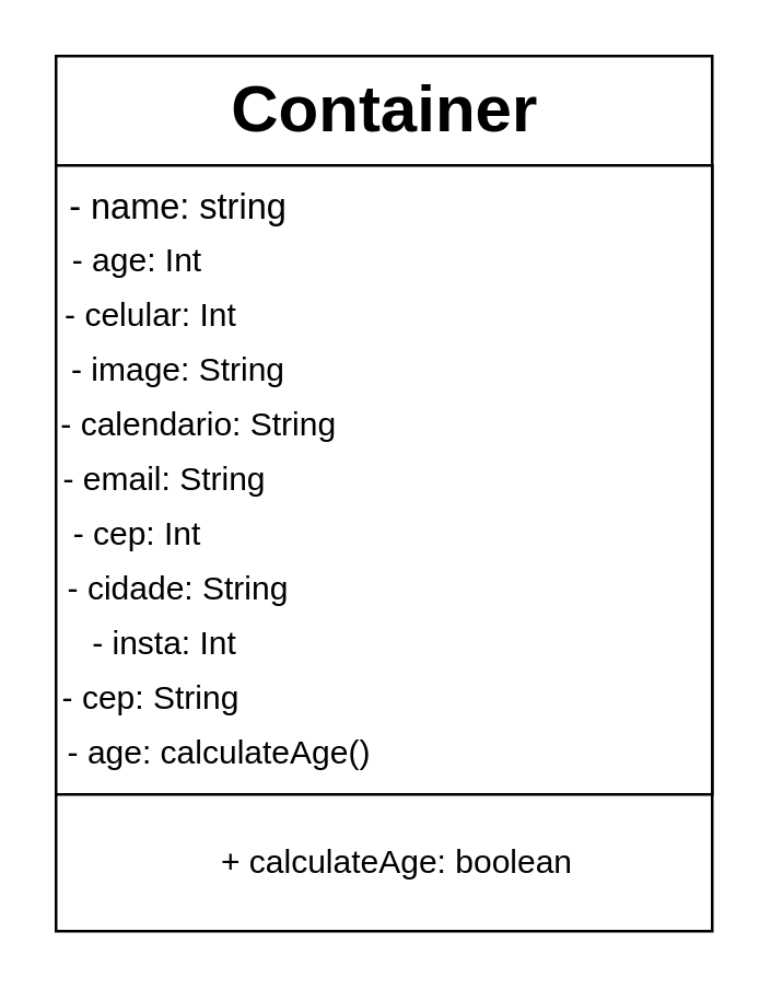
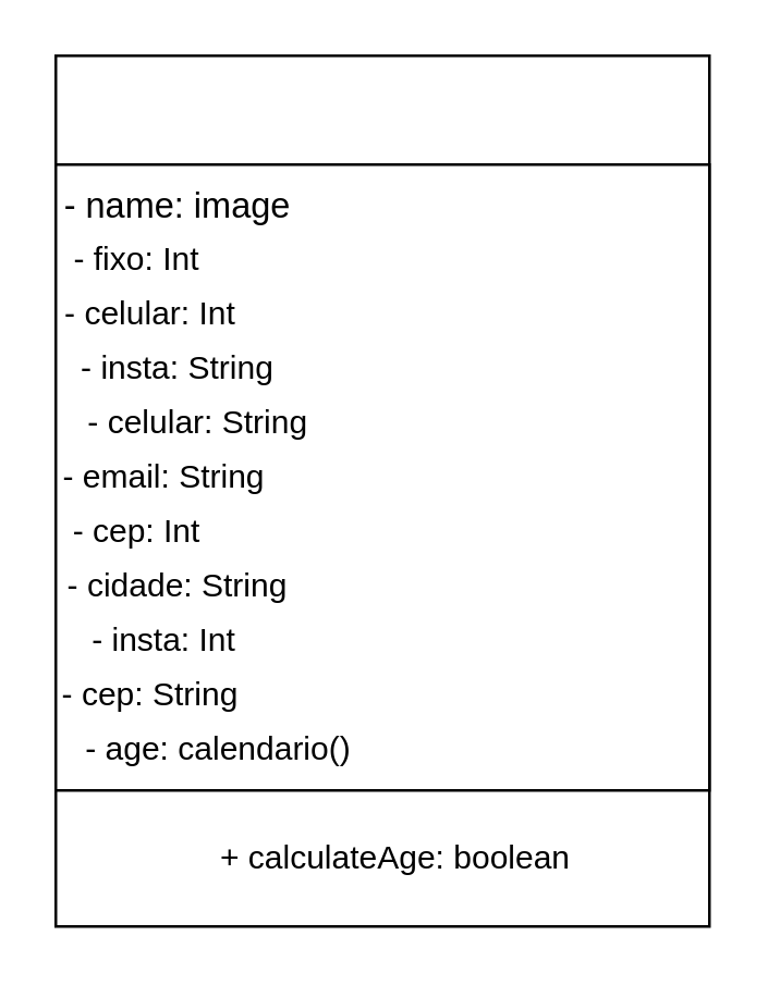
- <mxCell id="4" value="Container" style="text;strokeColor=none;fillColor=none;html=1;fontSize=24;fontStyle=1;verticalAlign=middle;align=center;" parent="1" vertex="1"><mxGeometry x="90" y="20" width="100" height="40" as="geometry" /></mxCell>
- <mxCell id="5" value="&lt;span style=&quot;font-size: 13px;&quot;&gt;- name: string&lt;/span&gt;" style="text;html=1;strokeColor=none;fillColor=none;align=center;verticalAlign=middle;whiteSpace=wrap;rounded=0;" parent="1" vertex="1"><mxGeometry x="20" y="60" width="90" height="30" as="geometry" /></mxCell>
+ <mxCell id="5" value="&lt;span style=&quot;font-size: 13px;&quot;&gt;- name: image&lt;/span&gt;" style="text;html=1;strokeColor=none;fillColor=none;align=center;verticalAlign=middle;whiteSpace=wrap;rounded=0;" parent="1" vertex="1"><mxGeometry x="20" y="60" width="90" height="30" as="geometry" /></mxCell>
- <mxCell id="6" value="- age: Int" style="text;html=1;strokeColor=none;fillColor=none;align=center;verticalAlign=middle;whiteSpace=wrap;rounded=0;" parent="1" vertex="1"><mxGeometry x="20" y="80" width="60" height="30" as="geometry" /></mxCell>
+ <mxCell id="6" value="- fixo: Int" style="text;html=1;strokeColor=none;fillColor=none;align=center;verticalAlign=middle;whiteSpace=wrap;rounded=0;" parent="1" vertex="1"><mxGeometry x="20" y="80" width="60" height="30" as="geometry" /></mxCell>
- <mxCell id="8" value="- image: String" style="text;html=1;strokeColor=none;fillColor=none;align=center;verticalAlign=middle;whiteSpace=wrap;rounded=0;fontSize=12;" parent="1" vertex="1"><mxGeometry x="20" y="120" width="90" height="30" as="geometry" /></mxCell>
+ <mxCell id="8" value="- insta: String" style="text;html=1;strokeColor=none;fillColor=none;align=center;verticalAlign=middle;whiteSpace=wrap;rounded=0;fontSize=12;" parent="1" vertex="1"><mxGeometry x="20" y="120" width="90" height="30" as="geometry" /></mxCell>
- <mxCell id="10" value="- calendario: String" style="text;html=1;strokeColor=none;fillColor=none;align=center;verticalAlign=middle;whiteSpace=wrap;rounded=0;" vertex="1" parent="1"><mxGeometry x="20" y="140" width="105" height="30" as="geometry" /></mxCell>
+ <mxCell id="10" value="- celular: String" style="text;html=1;strokeColor=none;fillColor=none;align=center;verticalAlign=middle;whiteSpace=wrap;rounded=0;" vertex="1" parent="1"><mxGeometry x="20" y="140" width="105" height="30" as="geometry" /></mxCell>
- <mxCell id="15" value="- age: calculateAge()" style="text;html=1;strokeColor=none;fillColor=none;align=center;verticalAlign=middle;whiteSpace=wrap;rounded=0;" vertex="1" parent="1"><mxGeometry x="20" y="260" width="120" height="30" as="geometry" /></mxCell>
+ <mxCell id="15" value="- age: calendario()" style="text;html=1;strokeColor=none;fillColor=none;align=center;verticalAlign=middle;whiteSpace=wrap;rounded=0;" vertex="1" parent="1"><mxGeometry x="20" y="260" width="120" height="30" as="geometry" /></mxCell>
